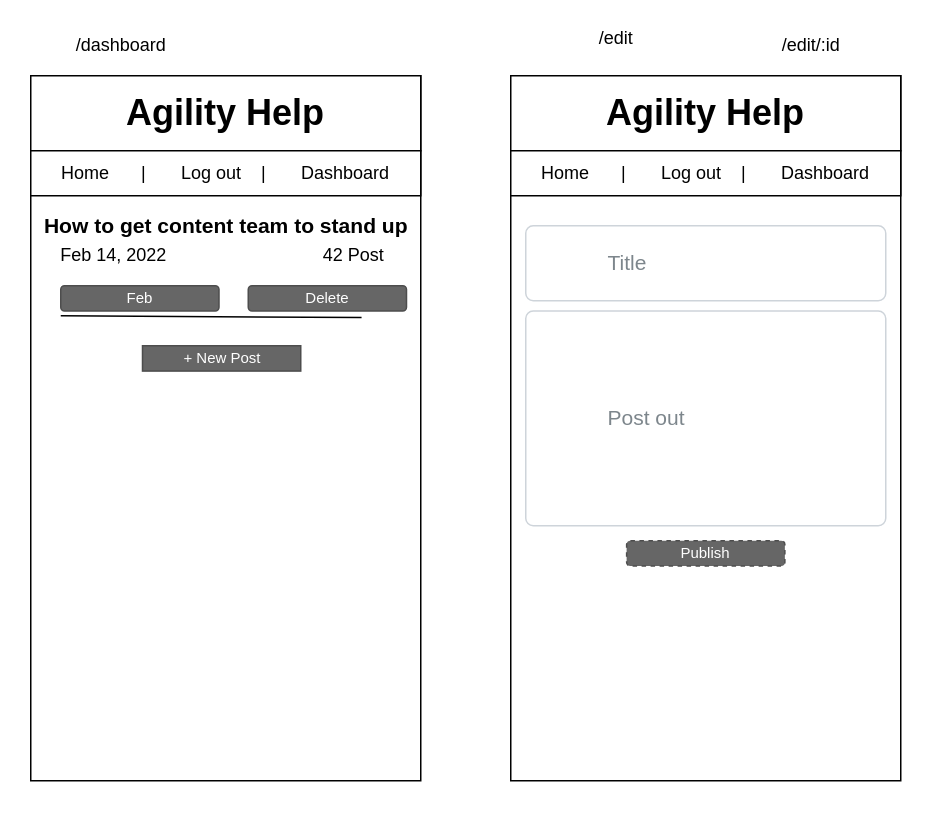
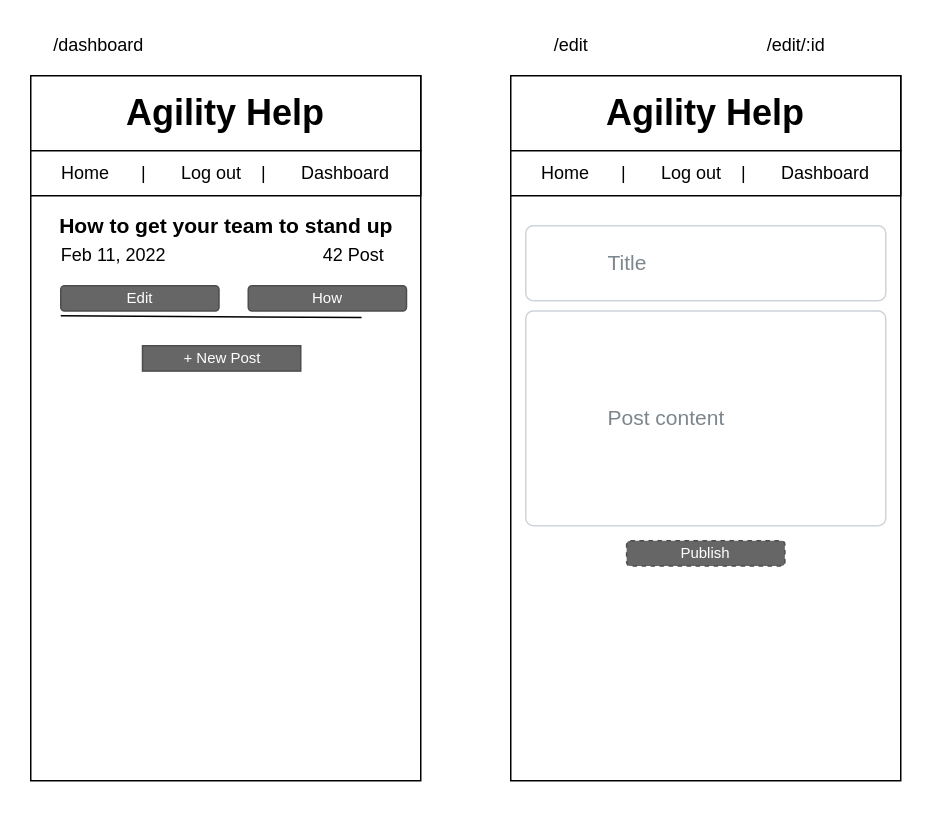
- <mxCell id="19" value="/edit" style="text;html=1;resizable=0;autosize=1;align=center;verticalAlign=middle;points=[];fillColor=none;strokeColor=none;rounded=0;" vertex="1" parent="1"><mxGeometry x="390" y="15" width="40" height="20" as="geometry" /></mxCell>
+ <mxCell id="19" value="/edit" style="text;html=1;resizable=0;autosize=1;align=center;verticalAlign=middle;points=[];fillColor=none;strokeColor=none;rounded=0;" vertex="1" parent="1"><mxGeometry x="360" y="20" width="40" height="20" as="geometry" /></mxCell>
- <mxCell id="18" value="/dashboard" style="text;html=1;resizable=0;autosize=1;align=center;verticalAlign=middle;points=[];fillColor=none;strokeColor=none;rounded=0;" vertex="1" parent="1"><mxGeometry x="40" y="20" width="80" height="20" as="geometry" /></mxCell>
+ <mxCell id="18" value="/dashboard" style="text;html=1;resizable=0;autosize=1;align=center;verticalAlign=middle;points=[];fillColor=none;strokeColor=none;rounded=0;" vertex="1" parent="1"><mxGeometry x="25" y="20" width="80" height="20" as="geometry" /></mxCell>
- <mxCell id="20" value="/edit/:id" style="text;html=1;resizable=0;autosize=1;align=center;verticalAlign=middle;points=[];fillColor=none;strokeColor=none;rounded=0;" vertex="1" parent="1"><mxGeometry x="515" y="20" width="50" height="20" as="geometry" /></mxCell>
+ <mxCell id="20" value="/edit/:id" style="text;html=1;resizable=0;autosize=1;align=center;verticalAlign=middle;points=[];fillColor=none;strokeColor=none;rounded=0;" vertex="1" parent="1"><mxGeometry x="505" y="20" width="50" height="20" as="geometry" /></mxCell>
- <mxCell id="4" value="&lt;h3&gt;How to get content team to stand up&lt;/h3&gt;" style="text;html=1;resizable=0;autosize=1;align=center;verticalAlign=middle;points=[];fillColor=none;strokeColor=none;rounded=0;" vertex="1" parent="1"><mxGeometry x="30" y="125" width="240" height="50" as="geometry" /></mxCell>
+ <mxCell id="4" value="&lt;h3&gt;How to get your team to stand up&lt;/h3&gt;" style="text;html=1;resizable=0;autosize=1;align=center;verticalAlign=middle;points=[];fillColor=none;strokeColor=none;rounded=0;" vertex="1" parent="1"><mxGeometry x="30" y="125" width="240" height="50" as="geometry" /></mxCell>
- <mxCell id="5" value="Feb 14, 2022" style="text;html=1;resizable=0;autosize=1;align=center;verticalAlign=middle;points=[];fillColor=none;strokeColor=none;rounded=0;" vertex="1" parent="1"><mxGeometry x="30" y="160" width="90" height="20" as="geometry" /></mxCell>
+ <mxCell id="5" value="Feb 11, 2022" style="text;html=1;resizable=0;autosize=1;align=center;verticalAlign=middle;points=[];fillColor=none;strokeColor=none;rounded=0;" vertex="1" parent="1"><mxGeometry x="30" y="160" width="90" height="20" as="geometry" /></mxCell>
- <mxCell id="9" value="Feb" style="rounded=1;html=1;shadow=0;dashed=0;whiteSpace=wrap;fontSize=10;fillColor=#666666;align=center;strokeColor=#4D4D4D;fontColor=#ffffff;" vertex="1" parent="1"><mxGeometry x="40" y="190" width="105.5" height="16.88" as="geometry" /></mxCell>
+ <mxCell id="9" value="Edit" style="rounded=1;html=1;shadow=0;dashed=0;whiteSpace=wrap;fontSize=10;fillColor=#666666;align=center;strokeColor=#4D4D4D;fontColor=#ffffff;" vertex="1" parent="1"><mxGeometry x="40" y="190" width="105.5" height="16.88" as="geometry" /></mxCell>
- <mxCell id="10" value="Delete" style="rounded=1;html=1;shadow=0;dashed=0;whiteSpace=wrap;fontSize=10;fillColor=#666666;align=center;strokeColor=#4D4D4D;fontColor=#ffffff;" vertex="1" parent="1"><mxGeometry x="165" y="190" width="105.5" height="16.88" as="geometry" /></mxCell>
+ <mxCell id="10" value="How" style="rounded=1;html=1;shadow=0;dashed=0;whiteSpace=wrap;fontSize=10;fillColor=#666666;align=center;strokeColor=#4D4D4D;fontColor=#ffffff;" vertex="1" parent="1"><mxGeometry x="165" y="190" width="105.5" height="16.88" as="geometry" /></mxCell>
- <mxCell id="17" value="Post out" style="html=1;shadow=0;dashed=0;shape=mxgraph.bootstrap.rrect;rSize=5;strokeColor=#CED4DA;html=1;whiteSpace=wrap;fillColor=#FFFFFF;fontColor=#7D868C;align=left;spacing=15;spacingLeft=40;fontSize=14;" vertex="1" parent="1"><mxGeometry x="350" y="206.88" width="240" height="143.12" as="geometry" /></mxCell>
+ <mxCell id="17" value="Post content" style="html=1;shadow=0;dashed=0;shape=mxgraph.bootstrap.rrect;rSize=5;strokeColor=#CED4DA;html=1;whiteSpace=wrap;fillColor=#FFFFFF;fontColor=#7D868C;align=left;spacing=15;spacingLeft=40;fontSize=14;" vertex="1" parent="1"><mxGeometry x="350" y="206.88" width="240" height="143.12" as="geometry" /></mxCell>
